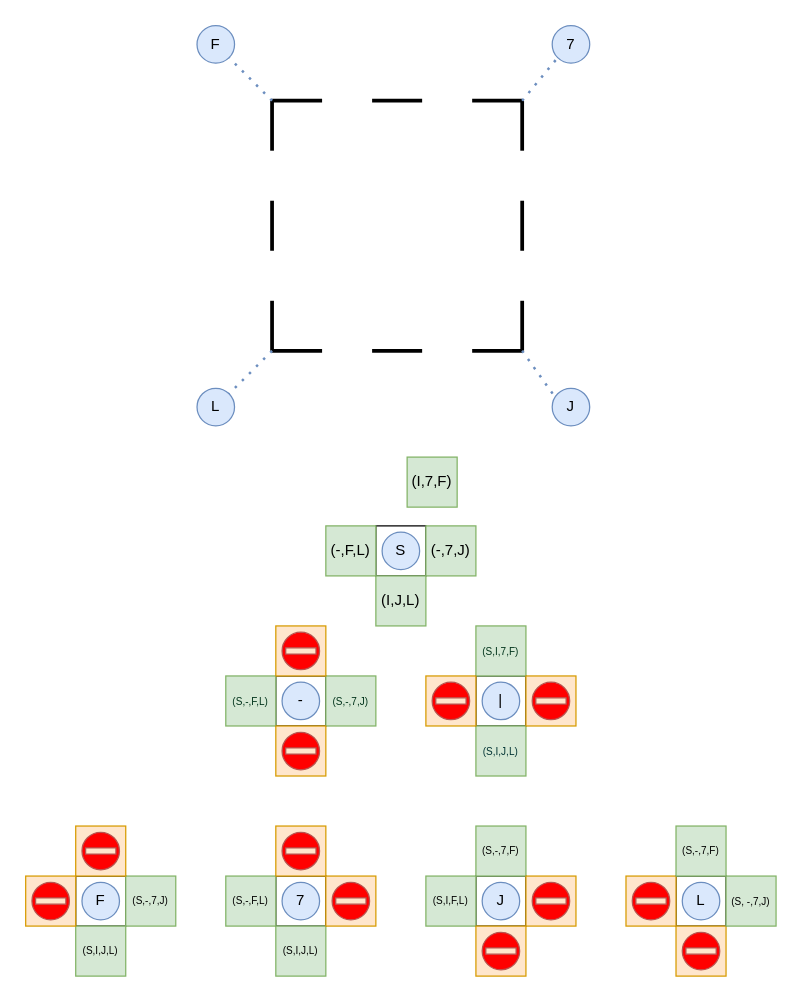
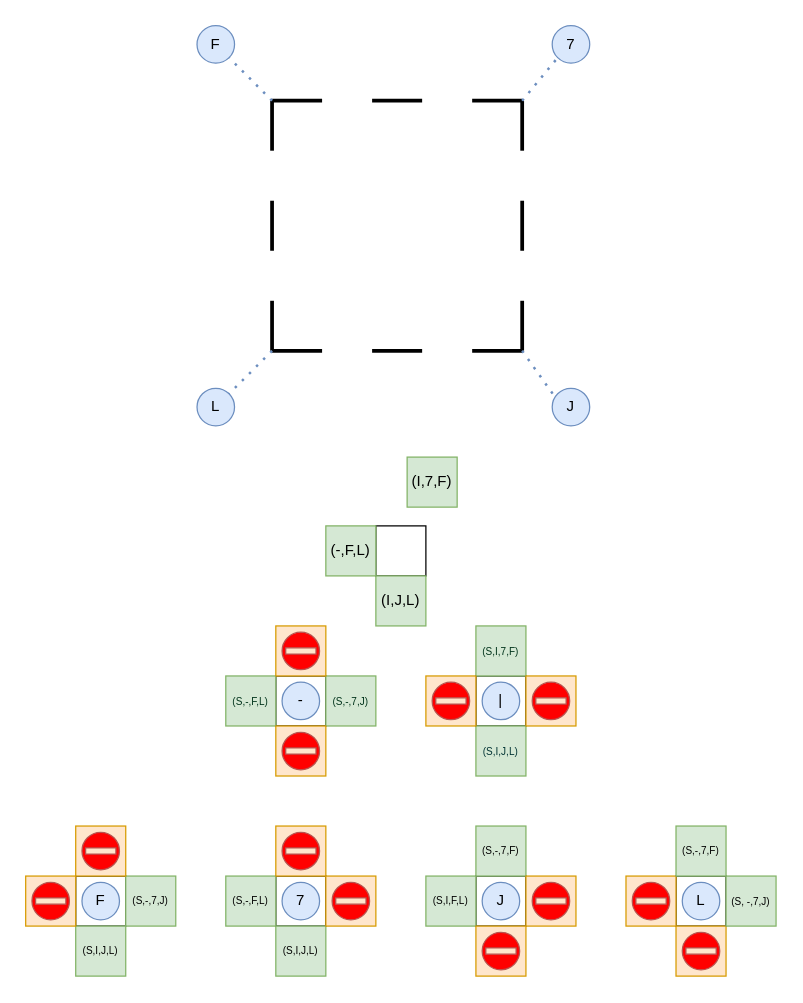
- <mxCell id="7" value="S" style="ellipse;whiteSpace=wrap;html=1;aspect=fixed;fillColor=#dae8fc;strokeColor=#6c8ebf;" parent="1" vertex="1"><mxGeometry x="305" y="425" width="30" height="30" as="geometry" /></mxCell>
- <mxCell id="3" value="(-,7,J)" style="whiteSpace=wrap;html=1;aspect=fixed;fillColor=#d5e8d4;strokeColor=#82b366;" parent="1" vertex="1"><mxGeometry x="340" y="420" width="40" height="40" as="geometry" /></mxCell>
